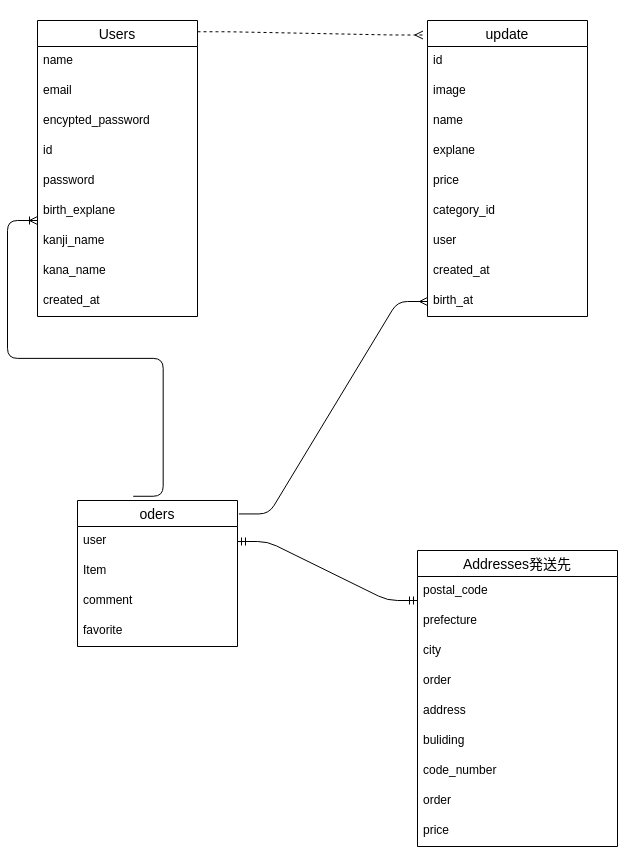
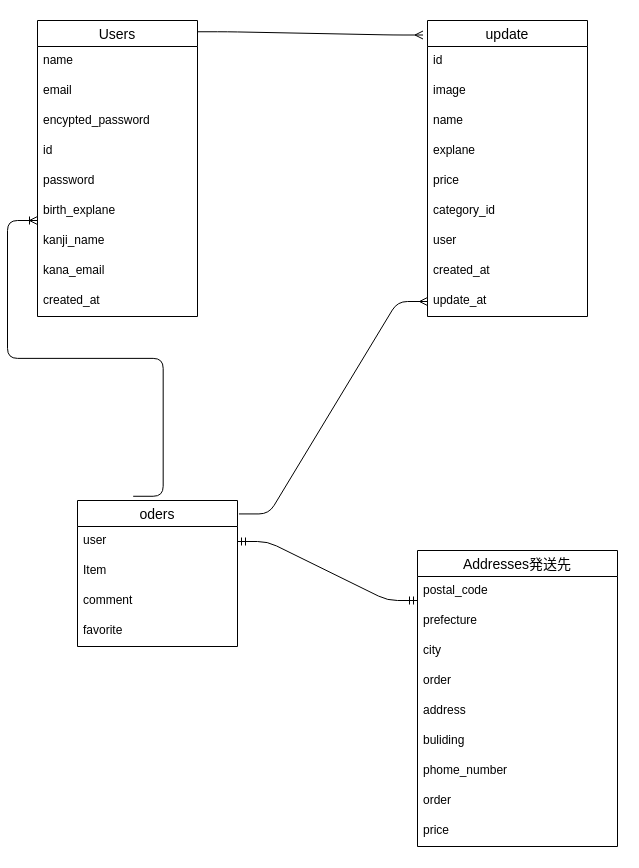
- <mxCell id="27" value="" style="edgeStyle=entityRelationEdgeStyle;fontSize=12;html=1;endArrow=ERmany;exitX=1;exitY=0.038;exitDx=0;exitDy=0;exitPerimeter=0;entryX=-0.028;entryY=0.049;entryDx=0;entryDy=0;entryPerimeter=0;dashed=1;" edge="1" parent="1" source="2" target="17"><mxGeometry width="100" height="100" relative="1" as="geometry"><mxPoint x="160" y="490" as="sourcePoint" /><mxPoint x="500" y="270" as="targetPoint" /></mxGeometry></mxCell>
+ <mxCell id="27" value="" style="edgeStyle=entityRelationEdgeStyle;fontSize=12;html=1;endArrow=ERmany;exitX=1;exitY=0.038;exitDx=0;exitDy=0;exitPerimeter=0;entryX=-0.028;entryY=0.049;entryDx=0;entryDy=0;entryPerimeter=0;" edge="1" parent="1" source="2" target="17"><mxGeometry width="100" height="100" relative="1" as="geometry"><mxPoint x="160" y="490" as="sourcePoint" /><mxPoint x="500" y="270" as="targetPoint" /></mxGeometry></mxCell>
- <mxCell id="10" value="kana_name" style="text;strokeColor=none;fillColor=none;spacingLeft=4;spacingRight=4;overflow=hidden;rotatable=0;points=[[0,0.5],[1,0.5]];portConstraint=eastwest;fontSize=12;" vertex="1" parent="2"><mxGeometry y="236" width="160" height="30" as="geometry" /></mxCell>
+ <mxCell id="10" value="kana_email" style="text;strokeColor=none;fillColor=none;spacingLeft=4;spacingRight=4;overflow=hidden;rotatable=0;points=[[0,0.5],[1,0.5]];portConstraint=eastwest;fontSize=12;" vertex="1" parent="2"><mxGeometry y="236" width="160" height="30" as="geometry" /></mxCell>
- <mxCell id="26" value="birth_at" style="text;strokeColor=none;fillColor=none;spacingLeft=4;spacingRight=4;overflow=hidden;rotatable=0;points=[[0,0.5],[1,0.5]];portConstraint=eastwest;fontSize=12;" vertex="1" parent="17"><mxGeometry y="266" width="160" height="30" as="geometry" /></mxCell>
+ <mxCell id="26" value="update_at" style="text;strokeColor=none;fillColor=none;spacingLeft=4;spacingRight=4;overflow=hidden;rotatable=0;points=[[0,0.5],[1,0.5]];portConstraint=eastwest;fontSize=12;" vertex="1" parent="17"><mxGeometry y="266" width="160" height="30" as="geometry" /></mxCell>
- <mxCell id="35" value="code_number&#10;" style="text;strokeColor=none;fillColor=none;spacingLeft=4;spacingRight=4;overflow=hidden;rotatable=0;points=[[0,0.5],[1,0.5]];portConstraint=eastwest;fontSize=12;" vertex="1" parent="28"><mxGeometry y="206" width="200" height="30" as="geometry" /></mxCell>
+ <mxCell id="35" value="phome_number&#10;" style="text;strokeColor=none;fillColor=none;spacingLeft=4;spacingRight=4;overflow=hidden;rotatable=0;points=[[0,0.5],[1,0.5]];portConstraint=eastwest;fontSize=12;" vertex="1" parent="28"><mxGeometry y="206" width="200" height="30" as="geometry" /></mxCell>
